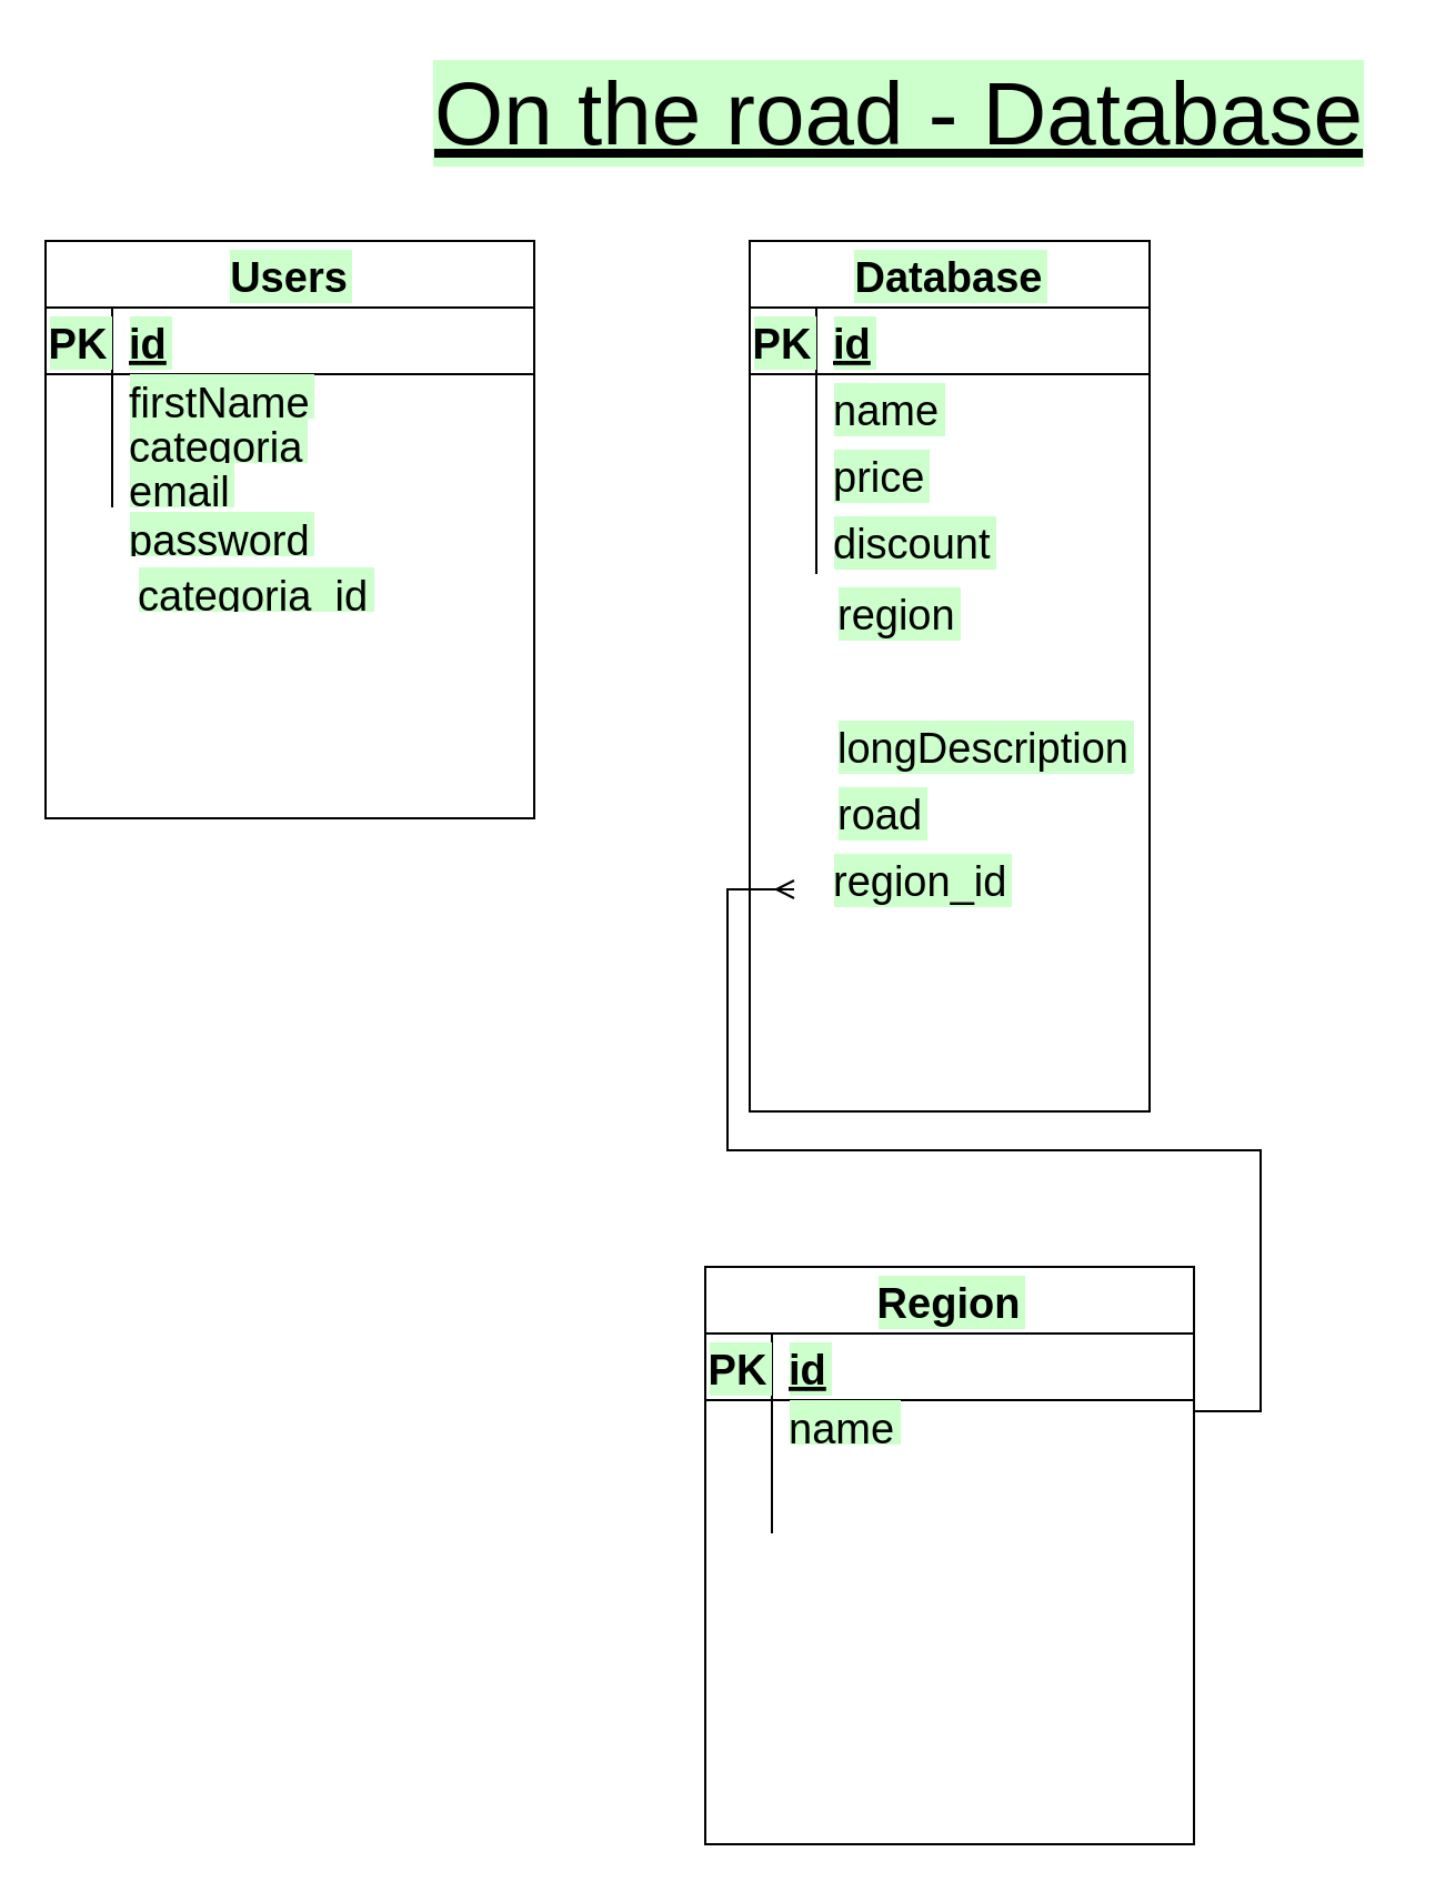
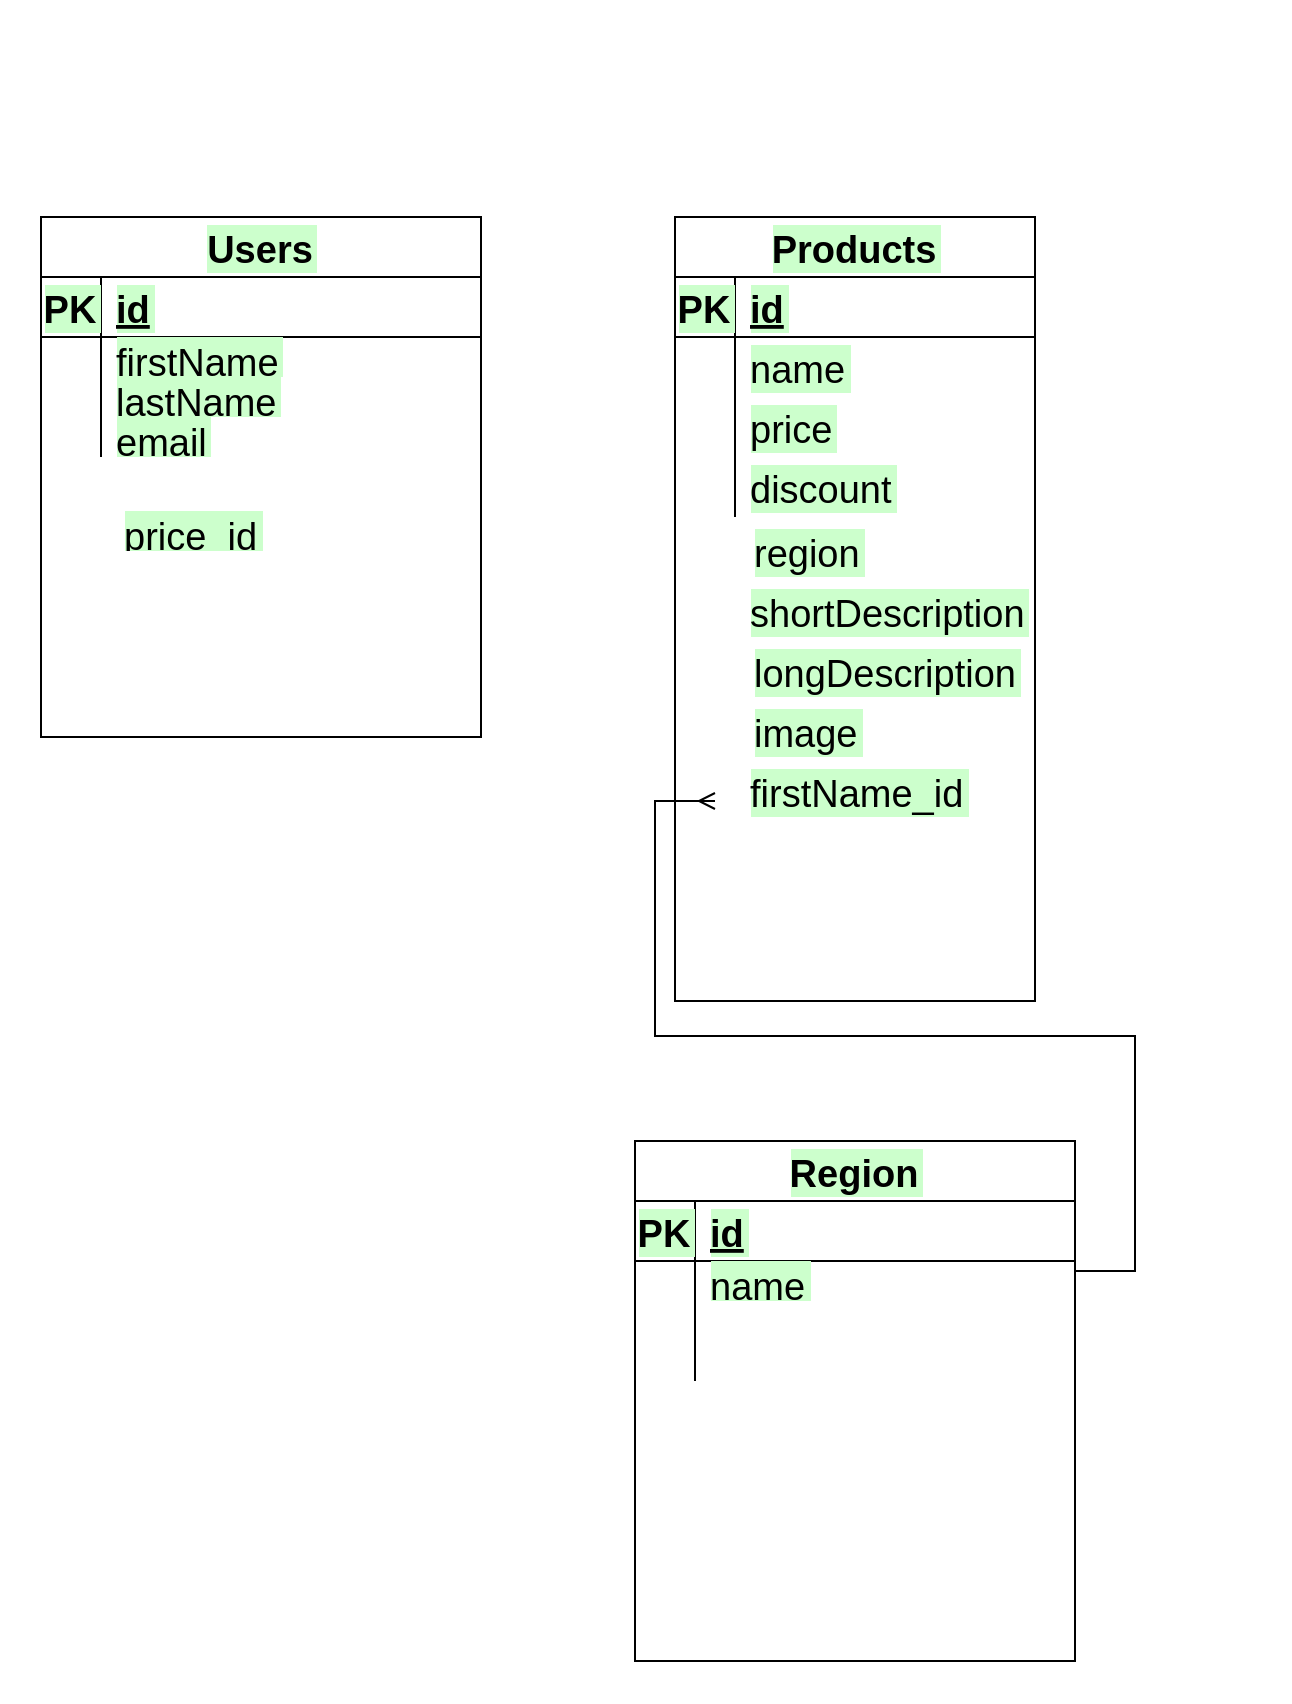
- <mxCell id="2" value="&lt;font style=&quot;font-size: 40px;&quot;&gt;On the road - Database&lt;/font&gt;" style="text;html=1;align=center;verticalAlign=middle;resizable=0;points=[];autosize=1;strokeColor=none;fillColor=none;fontSize=40;fontStyle=4;labelBackgroundColor=#CCFFCC;" vertex="1" parent="1"><mxGeometry x="184" y="20" width="440" height="60" as="geometry" /></mxCell>
- <mxCell id="17" value="Database" style="shape=table;startSize=30;container=1;collapsible=1;childLayout=tableLayout;fixedRows=1;rowLines=0;fontStyle=1;align=center;resizeLast=1;labelBackgroundColor=#CCFFCC;fontSize=19;" vertex="1" parent="1"><mxGeometry x="337" y="108" width="180" height="392" as="geometry" /></mxCell>
+ <mxCell id="17" value="Products" style="shape=table;startSize=30;container=1;collapsible=1;childLayout=tableLayout;fixedRows=1;rowLines=0;fontStyle=1;align=center;resizeLast=1;labelBackgroundColor=#CCFFCC;fontSize=19;" vertex="1" parent="1"><mxGeometry x="337" y="108" width="180" height="392" as="geometry" /></mxCell>
- <mxCell id="12" value="categoria" style="shape=partialRectangle;connectable=0;fillColor=none;top=0;left=0;bottom=0;right=0;align=left;spacingLeft=6;overflow=hidden;labelBackgroundColor=#CCFFCC;fontSize=19;" vertex="1" parent="10"><mxGeometry x="30" width="190" height="20" as="geometry"><mxRectangle width="190" height="20" as="alternateBounds" /></mxGeometry></mxCell>
+ <mxCell id="12" value="lastName" style="shape=partialRectangle;connectable=0;fillColor=none;top=0;left=0;bottom=0;right=0;align=left;spacingLeft=6;overflow=hidden;labelBackgroundColor=#CCFFCC;fontSize=19;" vertex="1" parent="10"><mxGeometry x="30" width="190" height="20" as="geometry"><mxRectangle width="190" height="20" as="alternateBounds" /></mxGeometry></mxCell>
- <mxCell id="16" value="password" style="shape=partialRectangle;connectable=0;fillColor=none;top=0;left=0;bottom=0;right=0;align=left;spacingLeft=6;overflow=hidden;labelBackgroundColor=#CCFFCC;fontSize=19;" vertex="1" parent="1"><mxGeometry x="50" y="230" width="190" height="20" as="geometry"><mxRectangle width="190" height="20" as="alternateBounds" /></mxGeometry></mxCell>
- <mxCell id="49" value="categoria_id" style="shape=partialRectangle;connectable=0;fillColor=none;top=0;left=0;bottom=0;right=0;align=left;spacingLeft=6;overflow=hidden;labelBackgroundColor=#CCFFCC;fontSize=19;" vertex="1" parent="1"><mxGeometry x="54" y="255" width="190" height="20" as="geometry"><mxRectangle width="190" height="20" as="alternateBounds" /></mxGeometry></mxCell>
+ <mxCell id="49" value="price_id" style="shape=partialRectangle;connectable=0;fillColor=none;top=0;left=0;bottom=0;right=0;align=left;spacingLeft=6;overflow=hidden;labelBackgroundColor=#CCFFCC;fontSize=19;" vertex="1" parent="1"><mxGeometry x="54" y="255" width="190" height="20" as="geometry"><mxRectangle width="190" height="20" as="alternateBounds" /></mxGeometry></mxCell>
+ <mxCell id="31" value="shortDescription" style="shape=partialRectangle;connectable=0;fillColor=none;top=0;left=0;bottom=0;right=0;align=left;spacingLeft=6;overflow=hidden;labelBackgroundColor=#CCFFCC;fontSize=19;" vertex="1" parent="1"><mxGeometry x="367" y="290" width="150" height="30" as="geometry"><mxRectangle width="150" height="30" as="alternateBounds" /></mxGeometry></mxCell>
- <mxCell id="33" value="road" style="shape=partialRectangle;connectable=0;fillColor=none;top=0;left=0;bottom=0;right=0;align=left;spacingLeft=6;overflow=hidden;labelBackgroundColor=#CCFFCC;fontSize=19;" vertex="1" parent="1"><mxGeometry x="369" y="350" width="150" height="30" as="geometry"><mxRectangle width="150" height="30" as="alternateBounds" /></mxGeometry></mxCell>
+ <mxCell id="33" value="image" style="shape=partialRectangle;connectable=0;fillColor=none;top=0;left=0;bottom=0;right=0;align=left;spacingLeft=6;overflow=hidden;labelBackgroundColor=#CCFFCC;fontSize=19;" vertex="1" parent="1"><mxGeometry x="369" y="350" width="150" height="30" as="geometry"><mxRectangle width="150" height="30" as="alternateBounds" /></mxGeometry></mxCell>
- <mxCell id="34" value="region_id" style="shape=partialRectangle;connectable=0;fillColor=none;top=0;left=0;bottom=0;right=0;align=left;spacingLeft=6;overflow=hidden;labelBackgroundColor=#CCFFCC;fontSize=19;" vertex="1" parent="1"><mxGeometry x="367" y="380" width="150" height="30" as="geometry"><mxRectangle width="150" height="30" as="alternateBounds" /></mxGeometry></mxCell>
+ <mxCell id="34" value="firstName_id" style="shape=partialRectangle;connectable=0;fillColor=none;top=0;left=0;bottom=0;right=0;align=left;spacingLeft=6;overflow=hidden;labelBackgroundColor=#CCFFCC;fontSize=19;" vertex="1" parent="1"><mxGeometry x="367" y="380" width="150" height="30" as="geometry"><mxRectangle width="150" height="30" as="alternateBounds" /></mxGeometry></mxCell>
